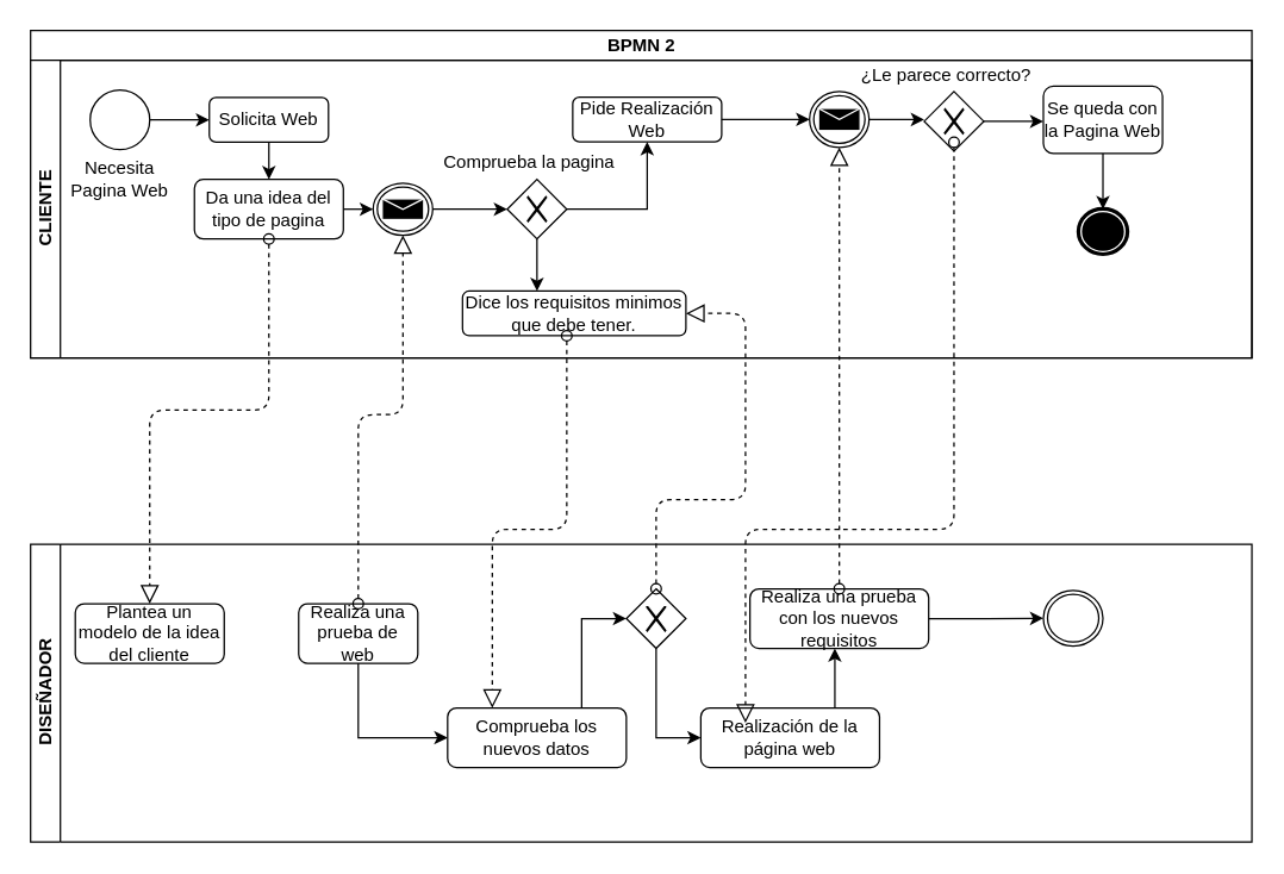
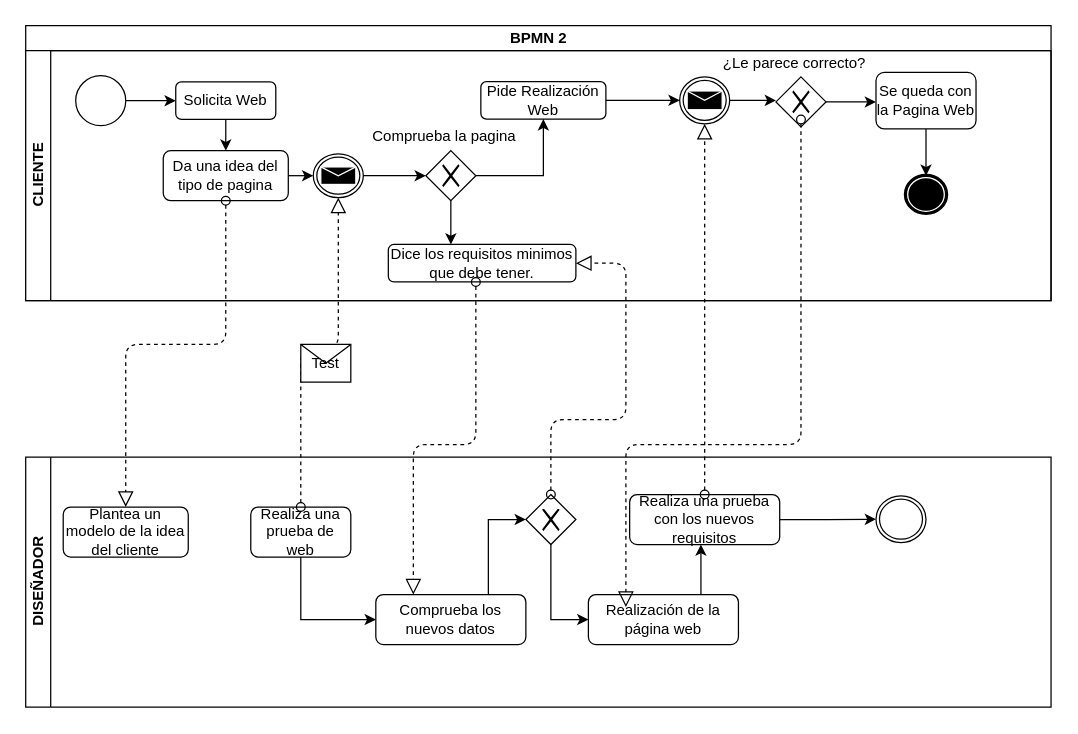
- <mxCell id="6" value="Necesita Pagina Web" style="text;html=1;strokeColor=none;fillColor=none;align=center;verticalAlign=middle;whiteSpace=wrap;rounded=0;startSize=20;" parent="3" vertex="1"><mxGeometry x="20" y="70" width="80" height="20" as="geometry" /></mxCell>
+ <mxCell id="41" value="Test" style="shape=message;whiteSpace=wrap;html=1;outlineConnect=0;startSize=20;" parent="1" vertex="1"><mxGeometry x="240" y="275" width="40" height="30" as="geometry" /></mxCell>
